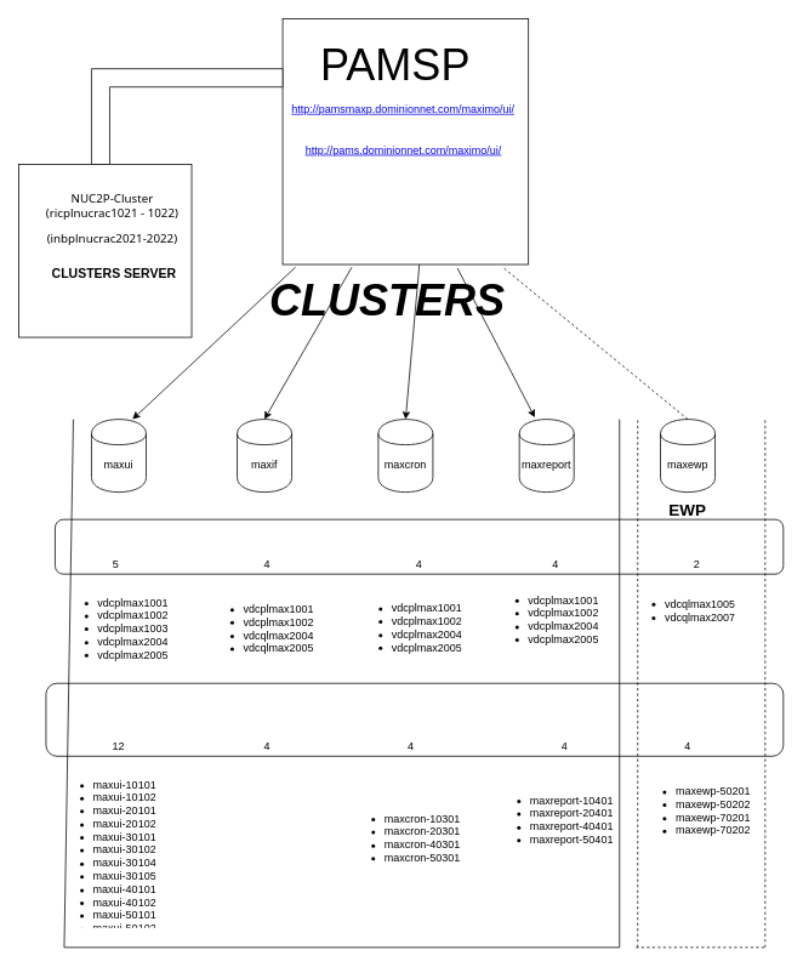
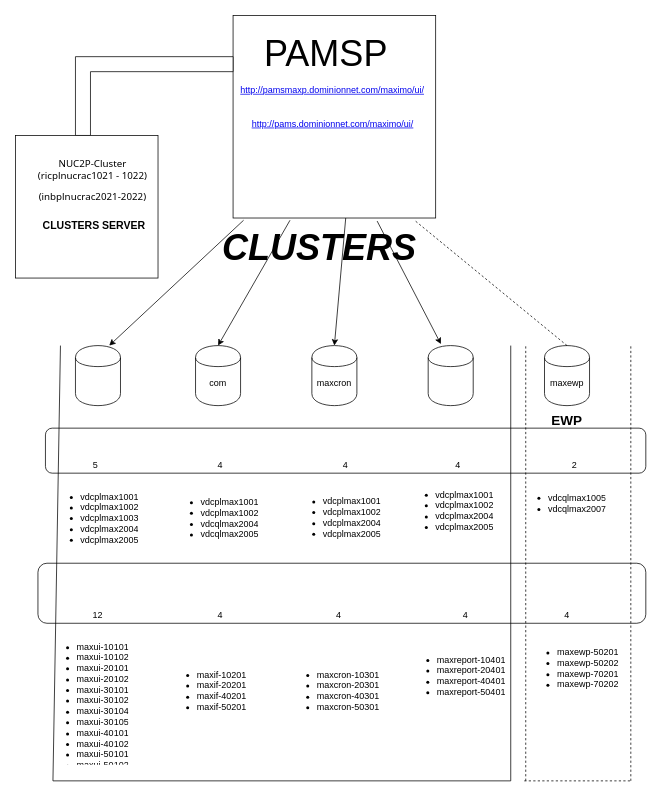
- <mxCell value="maxui" id="14" parent="1" style="text;html=1;strokeColor=none;fillColor=none;align=center;verticalAlign=middle;whiteSpace=wrap;rounded=0;" vertex="1"><mxGeometry as="geometry" height="20" width="40" x="110" y="500" /></mxCell>
- <mxCell value="maxif" id="15" parent="1" style="text;html=1;strokeColor=none;fillColor=none;align=center;verticalAlign=middle;whiteSpace=wrap;rounded=0;" vertex="1"><mxGeometry as="geometry" height="20" width="40" x="270" y="500" /></mxCell>
+ <mxCell value="com" id="15" parent="1" style="text;html=1;strokeColor=none;fillColor=none;align=center;verticalAlign=middle;whiteSpace=wrap;rounded=0;" vertex="1"><mxGeometry as="geometry" height="20" width="40" x="270" y="500" /></mxCell>
- <mxCell value="maxreport" id="17" parent="1" style="text;html=1;strokeColor=none;fillColor=none;align=center;verticalAlign=middle;whiteSpace=wrap;rounded=0;" vertex="1"><mxGeometry as="geometry" height="20" width="40" x="580" y="500" /></mxCell>
+ <mxCell value="&lt;ul&gt;&lt;li&gt;maxif-10201&lt;/li&gt;&lt;li&gt;maxif-20201&lt;/li&gt;&lt;li&gt;maxif-40201&lt;/li&gt;&lt;li&gt;maxif-50201&lt;/li&gt;&lt;/ul&gt;" id="23" parent="1" style="text;strokeColor=none;fillColor=none;html=1;whiteSpace=wrap;verticalAlign=middle;overflow=hidden;" vertex="1"><mxGeometry as="geometry" height="180" width="140" x="220" y="830" /></mxCell>
